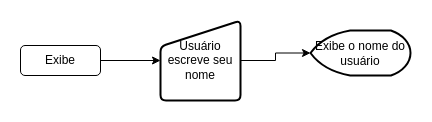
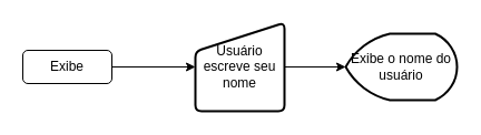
- <mxCell id="6" value="Exibe o nome do usuário" style="strokeWidth=2;html=1;shape=mxgraph.flowchart.display;whiteSpace=wrap;" vertex="1" parent="1"><mxGeometry x="310" y="30" width="100" height="45" as="geometry" /></mxCell>
+ <mxCell id="6" value="Exibe o nome do usuário" style="strokeWidth=2;html=1;shape=mxgraph.flowchart.display;whiteSpace=wrap;" vertex="1" parent="1"><mxGeometry x="310" y="30" width="100" height="60" as="geometry" /></mxCell>
- <mxCell id="5" value="Usuário escreve seu nome" style="html=1;strokeWidth=2;shape=manualInput;whiteSpace=wrap;rounded=1;size=26;arcSize=11;" vertex="1" parent="1"><mxGeometry x="160" y="20" width="80" height="80" as="geometry" /></mxCell>
+ <mxCell id="5" value="Usuário escreve seu nome" style="html=1;strokeWidth=2;shape=manualInput;whiteSpace=wrap;rounded=1;size=26;arcSize=11;" vertex="1" parent="1"><mxGeometry x="175" y="20" width="80" height="80" as="geometry" /></mxCell>
